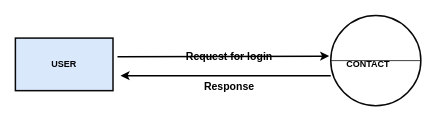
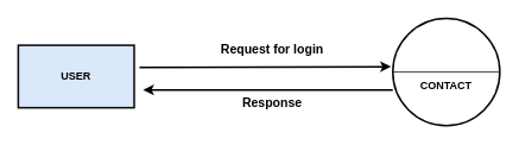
- <mxCell id="8" value="&lt;b&gt;&lt;font style=&quot;font-size: 14px&quot;&gt;Request for login&lt;/font&gt;&lt;/b&gt;" style="text;html=1;strokeColor=none;fillColor=none;align=center;verticalAlign=middle;whiteSpace=wrap;rounded=0;" vertex="1" parent="1"><mxGeometry x="235" y="60" width="140" height="30" as="geometry" /></mxCell>
+ <mxCell id="8" value="&lt;b&gt;&lt;font style=&quot;font-size: 14px&quot;&gt;Request for login&lt;/font&gt;&lt;/b&gt;" style="text;html=1;strokeColor=none;fillColor=none;align=center;verticalAlign=middle;whiteSpace=wrap;rounded=0;" vertex="1" parent="1"><mxGeometry x="235" y="40" width="140" height="30" as="geometry" /></mxCell>
- <mxCell id="5" value="&lt;b&gt;CONTACT&lt;/b&gt;" style="text;html=1;strokeColor=none;fillColor=none;align=center;verticalAlign=middle;whiteSpace=wrap;rounded=0;" vertex="1" parent="1"><mxGeometry x="460" y="70" width="60" height="30" as="geometry" /></mxCell>
+ <mxCell id="5" value="&lt;b&gt;CONTACT&lt;/b&gt;" style="text;html=1;strokeColor=none;fillColor=none;align=center;verticalAlign=middle;whiteSpace=wrap;rounded=0;" vertex="1" parent="1"><mxGeometry x="470" y="80" width="60" height="30" as="geometry" /></mxCell>
